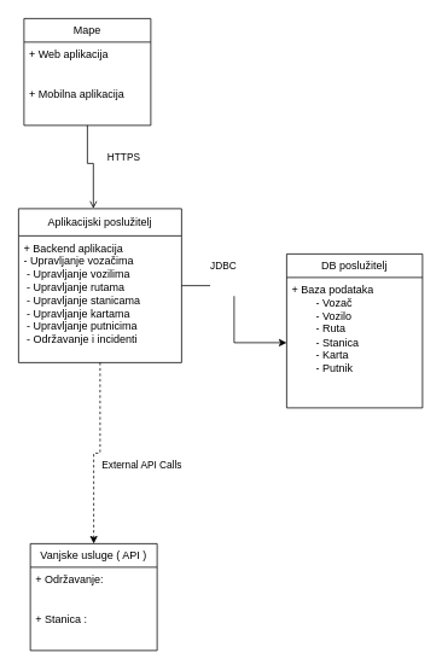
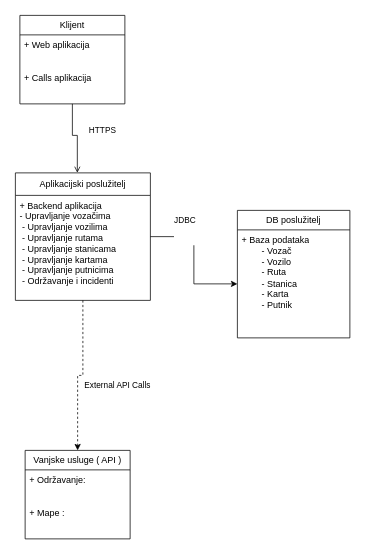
- <mxCell id="2" value="Mape" style="swimlane;fontStyle=0;childLayout=stackLayout;horizontal=1;startSize=26;fillColor=none;horizontalStack=0;resizeParent=1;resizeParentMax=0;resizeLast=0;collapsible=1;marginBottom=0;whiteSpace=wrap;html=1;" vertex="1" parent="1"><mxGeometry x="26" y="20" width="140" height="118" as="geometry" /></mxCell>
+ <mxCell id="2" value="Klijent" style="swimlane;fontStyle=0;childLayout=stackLayout;horizontal=1;startSize=26;fillColor=none;horizontalStack=0;resizeParent=1;resizeParentMax=0;resizeLast=0;collapsible=1;marginBottom=0;whiteSpace=wrap;html=1;" vertex="1" parent="1"><mxGeometry x="26" y="20" width="140" height="118" as="geometry" /></mxCell>
- <mxCell id="4" value="+ Mobilna aplikacija&amp;nbsp;" style="text;strokeColor=none;fillColor=none;align=left;verticalAlign=top;spacingLeft=4;spacingRight=4;overflow=hidden;rotatable=0;points=[[0,0.5],[1,0.5]];portConstraint=eastwest;whiteSpace=wrap;html=1;" vertex="1" parent="2"><mxGeometry y="70" width="140" height="48" as="geometry" /></mxCell>
+ <mxCell id="4" value="+ Calls aplikacija&amp;nbsp;" style="text;strokeColor=none;fillColor=none;align=left;verticalAlign=top;spacingLeft=4;spacingRight=4;overflow=hidden;rotatable=0;points=[[0,0.5],[1,0.5]];portConstraint=eastwest;whiteSpace=wrap;html=1;" vertex="1" parent="2"><mxGeometry y="70" width="140" height="48" as="geometry" /></mxCell>
- <mxCell id="13" value="+ Stanica :&amp;nbsp;&lt;div&gt;&lt;br&gt;&lt;/div&gt;" style="text;strokeColor=none;fillColor=none;align=left;verticalAlign=top;spacingLeft=4;spacingRight=4;overflow=hidden;rotatable=0;points=[[0,0.5],[1,0.5]];portConstraint=eastwest;whiteSpace=wrap;html=1;" vertex="1" parent="11"><mxGeometry y="70" width="140" height="48" as="geometry" /></mxCell>
+ <mxCell id="13" value="+ Mape :&amp;nbsp;&lt;div&gt;&lt;br&gt;&lt;/div&gt;" style="text;strokeColor=none;fillColor=none;align=left;verticalAlign=top;spacingLeft=4;spacingRight=4;overflow=hidden;rotatable=0;points=[[0,0.5],[1,0.5]];portConstraint=eastwest;whiteSpace=wrap;html=1;" vertex="1" parent="11"><mxGeometry y="70" width="140" height="48" as="geometry" /></mxCell>
